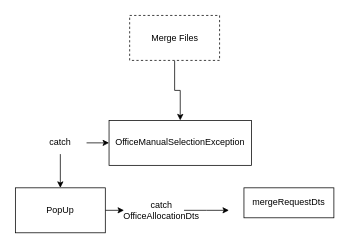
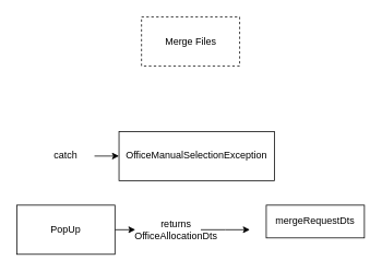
- <mxCell id="3" style="edgeStyle=orthogonalEdgeStyle;rounded=0;orthogonalLoop=1;jettySize=auto;html=1;entryX=0.5;entryY=0;entryDx=0;entryDy=0;" edge="1" parent="1" source="4" target="2"><mxGeometry relative="1" as="geometry" /></mxCell>
- <mxCell id="6" style="edgeStyle=orthogonalEdgeStyle;rounded=0;orthogonalLoop=1;jettySize=auto;html=1;" edge="1" parent="1" source="7" target="9"><mxGeometry relative="1" as="geometry"><mxPoint x="80" y="270" as="targetPoint" /></mxGeometry></mxCell>
- <mxCell id="11" value="catch OfficeAllocationDts" style="text;html=1;strokeColor=none;fillColor=none;align=center;verticalAlign=middle;whiteSpace=wrap;rounded=0;" vertex="1" parent="1"><mxGeometry x="185" y="265" width="60" height="30" as="geometry" /></mxCell>
+ <mxCell id="11" value="returns OfficeAllocationDts" style="text;html=1;strokeColor=none;fillColor=none;align=center;verticalAlign=middle;whiteSpace=wrap;rounded=0;" vertex="1" parent="1"><mxGeometry x="185" y="265" width="60" height="30" as="geometry" /></mxCell>
